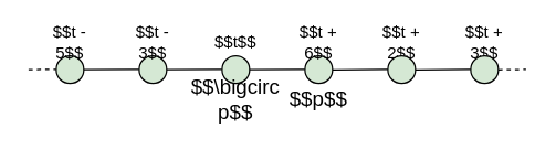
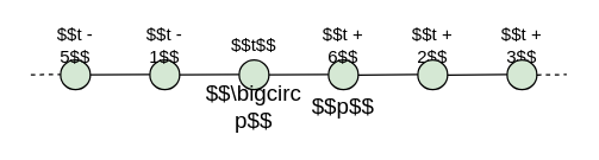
- <mxCell id="19" value="$$t - 3$$" style="text;html=1;strokeColor=none;fillColor=none;align=center;verticalAlign=middle;whiteSpace=wrap;rounded=0;" vertex="1" parent="1"><mxGeometry x="95" y="20" width="30" height="20" as="geometry" /></mxCell>
+ <mxCell id="19" value="$$t - 1$$" style="text;html=1;strokeColor=none;fillColor=none;align=center;verticalAlign=middle;whiteSpace=wrap;rounded=0;" vertex="1" parent="1"><mxGeometry x="95" y="20" width="30" height="20" as="geometry" /></mxCell>
